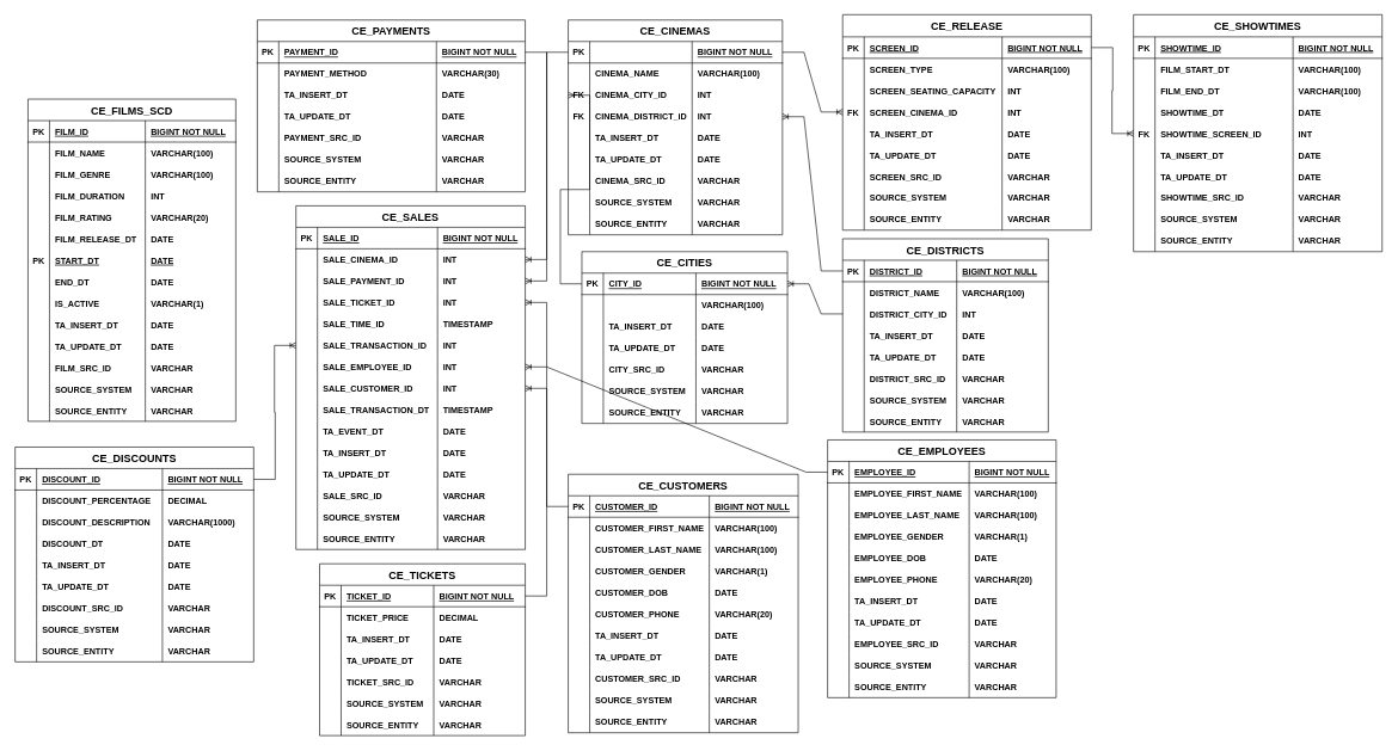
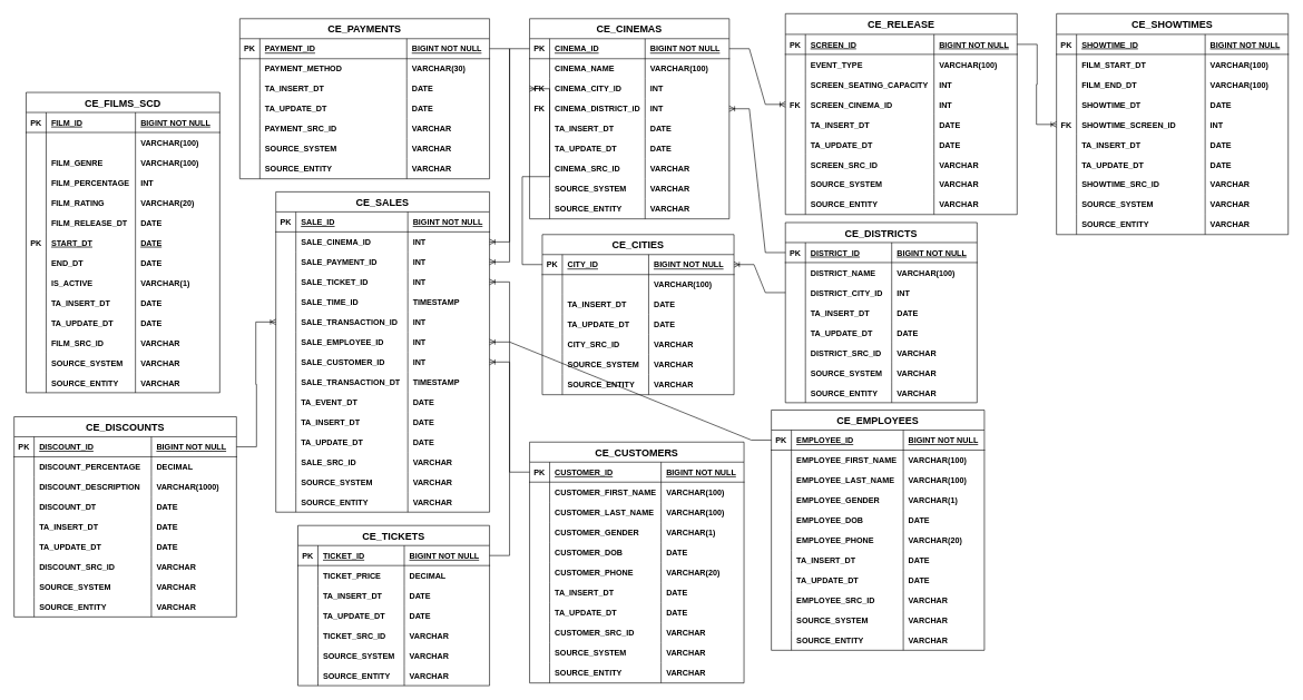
+ <mxCell id="62" value="CINEMA_ID" style="shape=partialRectangle;overflow=hidden;connectable=0;fillColor=none;top=0;left=0;bottom=0;right=0;align=left;spacingLeft=6;fontStyle=5;" parent="60" vertex="1"><mxGeometry x="30" width="142.909" height="30" as="geometry"><mxRectangle width="142.909" height="30" as="alternateBounds" /></mxGeometry></mxCell>
- <mxCell id="103" value="SCREEN_TYPE" style="shape=partialRectangle;overflow=hidden;connectable=0;fillColor=none;top=0;left=0;bottom=0;right=0;align=left;spacingLeft=6;fontStyle=1" parent="101" vertex="1"><mxGeometry x="30" width="192.583" height="30" as="geometry"><mxRectangle width="192.583" height="30" as="alternateBounds" /></mxGeometry></mxCell>
+ <mxCell id="103" value="EVENT_TYPE" style="shape=partialRectangle;overflow=hidden;connectable=0;fillColor=none;top=0;left=0;bottom=0;right=0;align=left;spacingLeft=6;fontStyle=1" parent="101" vertex="1"><mxGeometry x="30" width="192.583" height="30" as="geometry"><mxRectangle width="192.583" height="30" as="alternateBounds" /></mxGeometry></mxCell>
- <mxCell id="9" value="FILM_NAME" style="shape=partialRectangle;overflow=hidden;connectable=0;fillColor=none;top=0;left=0;bottom=0;right=0;align=left;spacingLeft=6;fontStyle=1" parent="7" vertex="1"><mxGeometry x="30" width="133.75" height="30" as="geometry"><mxRectangle width="133.75" height="30" as="alternateBounds" /></mxGeometry></mxCell>
- <mxCell id="17" value="FILM_DURATION" style="shape=partialRectangle;overflow=hidden;connectable=0;fillColor=none;top=0;left=0;bottom=0;right=0;align=left;spacingLeft=6;fontStyle=1" parent="15" vertex="1"><mxGeometry x="30" width="133.75" height="30" as="geometry"><mxRectangle width="133.75" height="30" as="alternateBounds" /></mxGeometry></mxCell>
+ <mxCell id="17" value="FILM_PERCENTAGE" style="shape=partialRectangle;overflow=hidden;connectable=0;fillColor=none;top=0;left=0;bottom=0;right=0;align=left;spacingLeft=6;fontStyle=1" parent="15" vertex="1"><mxGeometry x="30" width="133.75" height="30" as="geometry"><mxRectangle width="133.75" height="30" as="alternateBounds" /></mxGeometry></mxCell>
